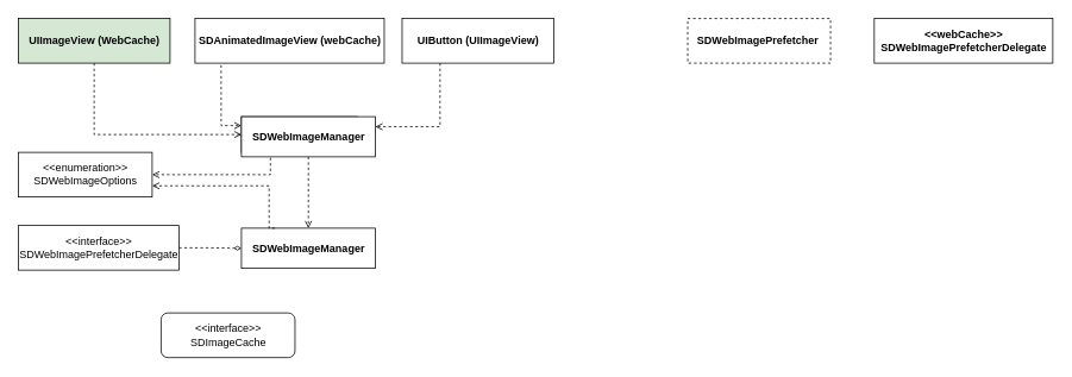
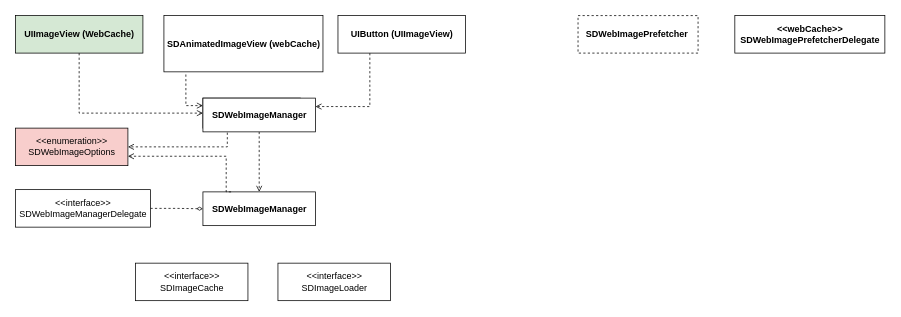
- <mxCell id="4" value="&lt;b&gt;SDAnimatedImageView (webCache)&lt;/b&gt;" style="html=1;" vertex="1" parent="1"><mxGeometry x="218" y="20" width="212" height="50" as="geometry" /></mxCell>
+ <mxCell id="4" value="&lt;b&gt;SDAnimatedImageView (webCache)&lt;/b&gt;" style="html=1;" vertex="1" parent="1"><mxGeometry x="218" y="20" width="212" height="75" as="geometry" /></mxCell>
- <mxCell id="16" value="&lt;div&gt;&amp;lt;&amp;lt;enumeration&amp;gt;&amp;gt;&lt;/div&gt;&lt;div&gt;SDWebImageOptions&lt;/div&gt;" style="html=1;" vertex="1" parent="1"><mxGeometry x="20" y="170" width="150" height="50" as="geometry" /></mxCell>
+ <mxCell id="16" value="&lt;div&gt;&amp;lt;&amp;lt;enumeration&amp;gt;&amp;gt;&lt;/div&gt;&lt;div&gt;SDWebImageOptions&lt;/div&gt;" style="html=1;fillColor=#f8cecc;" vertex="1" parent="1"><mxGeometry x="20" y="170" width="150" height="50" as="geometry" /></mxCell>
- <mxCell id="18" value="&lt;div&gt;&amp;lt;&amp;lt;interface&amp;gt;&amp;gt;&lt;/div&gt;&lt;div&gt;SDWebImagePrefetcherDelegate&lt;/div&gt;" style="html=1;" vertex="1" parent="1"><mxGeometry x="20" y="252" width="180" height="50" as="geometry" /></mxCell>
+ <mxCell id="18" value="&lt;div&gt;&amp;lt;&amp;lt;interface&amp;gt;&amp;gt;&lt;/div&gt;&lt;div&gt;SDWebImageManagerDelegate&lt;/div&gt;" style="html=1;" vertex="1" parent="1"><mxGeometry x="20" y="252" width="180" height="50" as="geometry" /></mxCell>
- <mxCell id="19" value="&lt;div&gt;&amp;lt;&amp;lt;interface&amp;gt;&amp;gt;&lt;/div&gt;&lt;div&gt;SDImageCache&lt;/div&gt;" style="html=1;rounded=1;" vertex="1" parent="1"><mxGeometry x="180" y="350" width="150" height="50" as="geometry" /></mxCell>
+ <mxCell id="19" value="&lt;div&gt;&amp;lt;&amp;lt;interface&amp;gt;&amp;gt;&lt;/div&gt;&lt;div&gt;SDImageCache&lt;/div&gt;" style="html=1;" vertex="1" parent="1"><mxGeometry x="180" y="350" width="150" height="50" as="geometry" /></mxCell>
+ <mxCell id="20" value="&lt;div&gt;&amp;lt;&amp;lt;interface&amp;gt;&amp;gt;&lt;/div&gt;&lt;div&gt;SDImageLoader&lt;/div&gt;" style="html=1;" vertex="1" parent="1"><mxGeometry x="370" y="350" width="150" height="50" as="geometry" /></mxCell>
